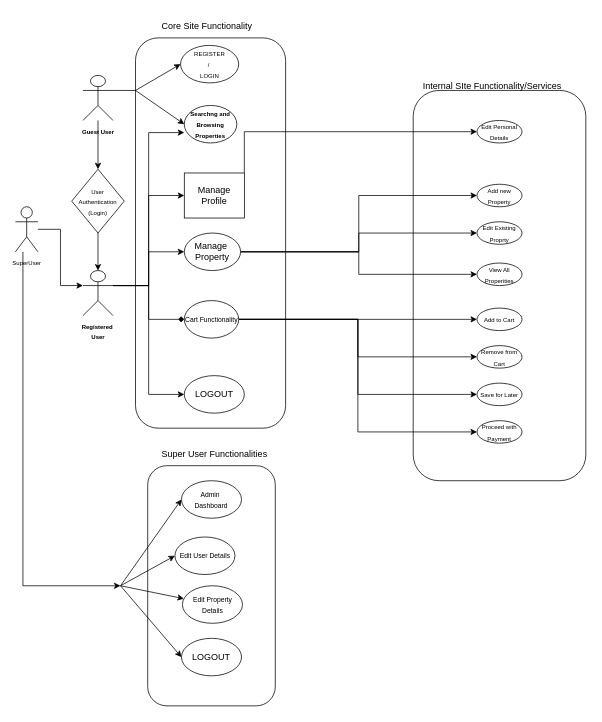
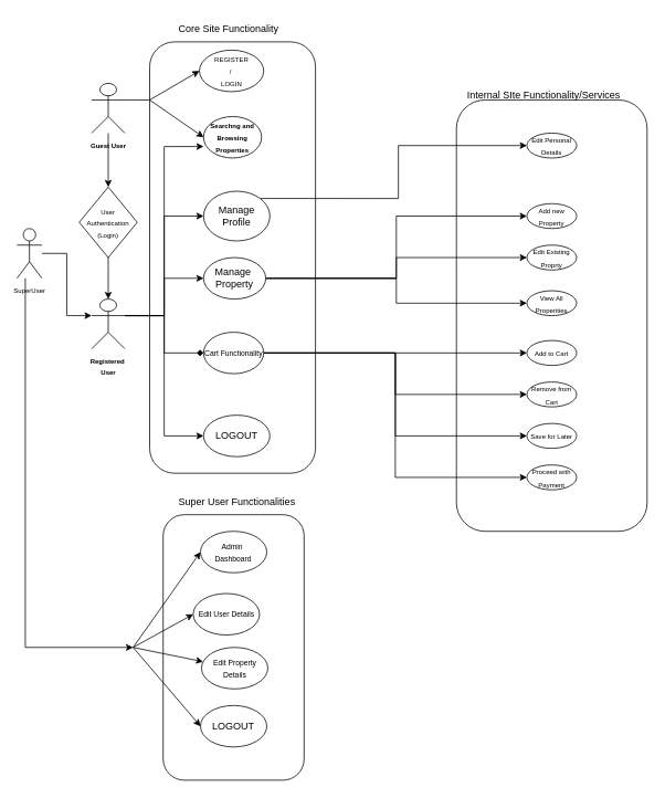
- <mxCell id="11" value="Manage Profile" style="whiteSpace=wrap;html=1;rounded=0;" vertex="1" parent="1"><mxGeometry x="245" y="230" width="80" height="60" as="geometry" /></mxCell>
+ <mxCell id="11" value="Manage Profile" style="ellipse;whiteSpace=wrap;html=1;" vertex="1" parent="1"><mxGeometry x="245" y="230" width="80" height="60" as="geometry" /></mxCell>
